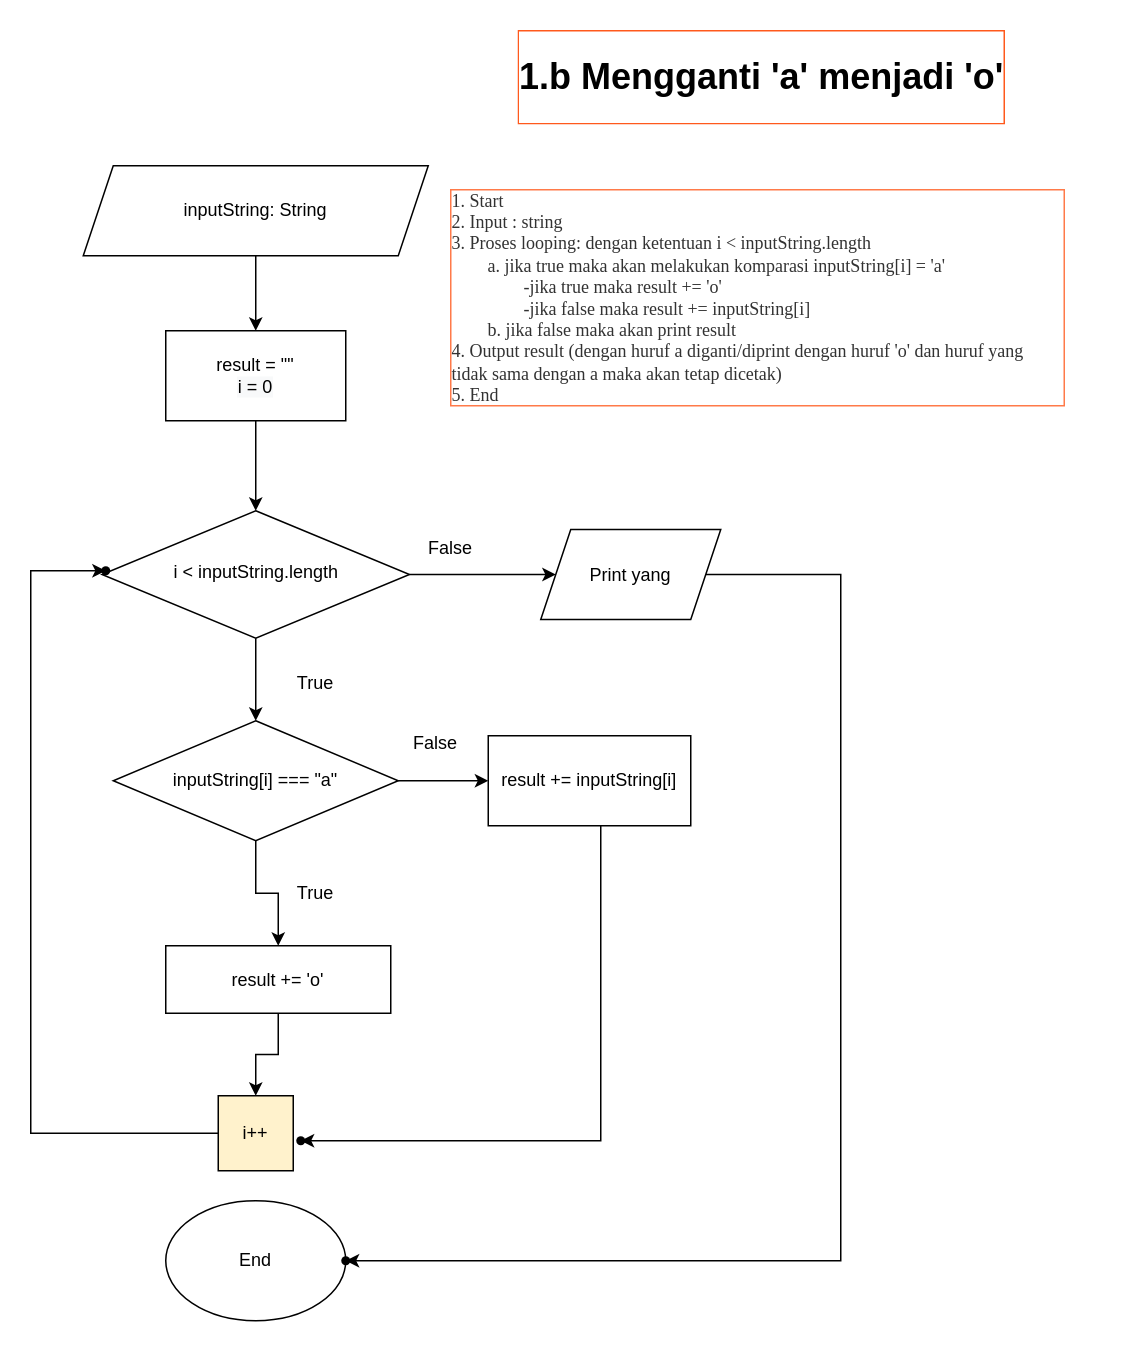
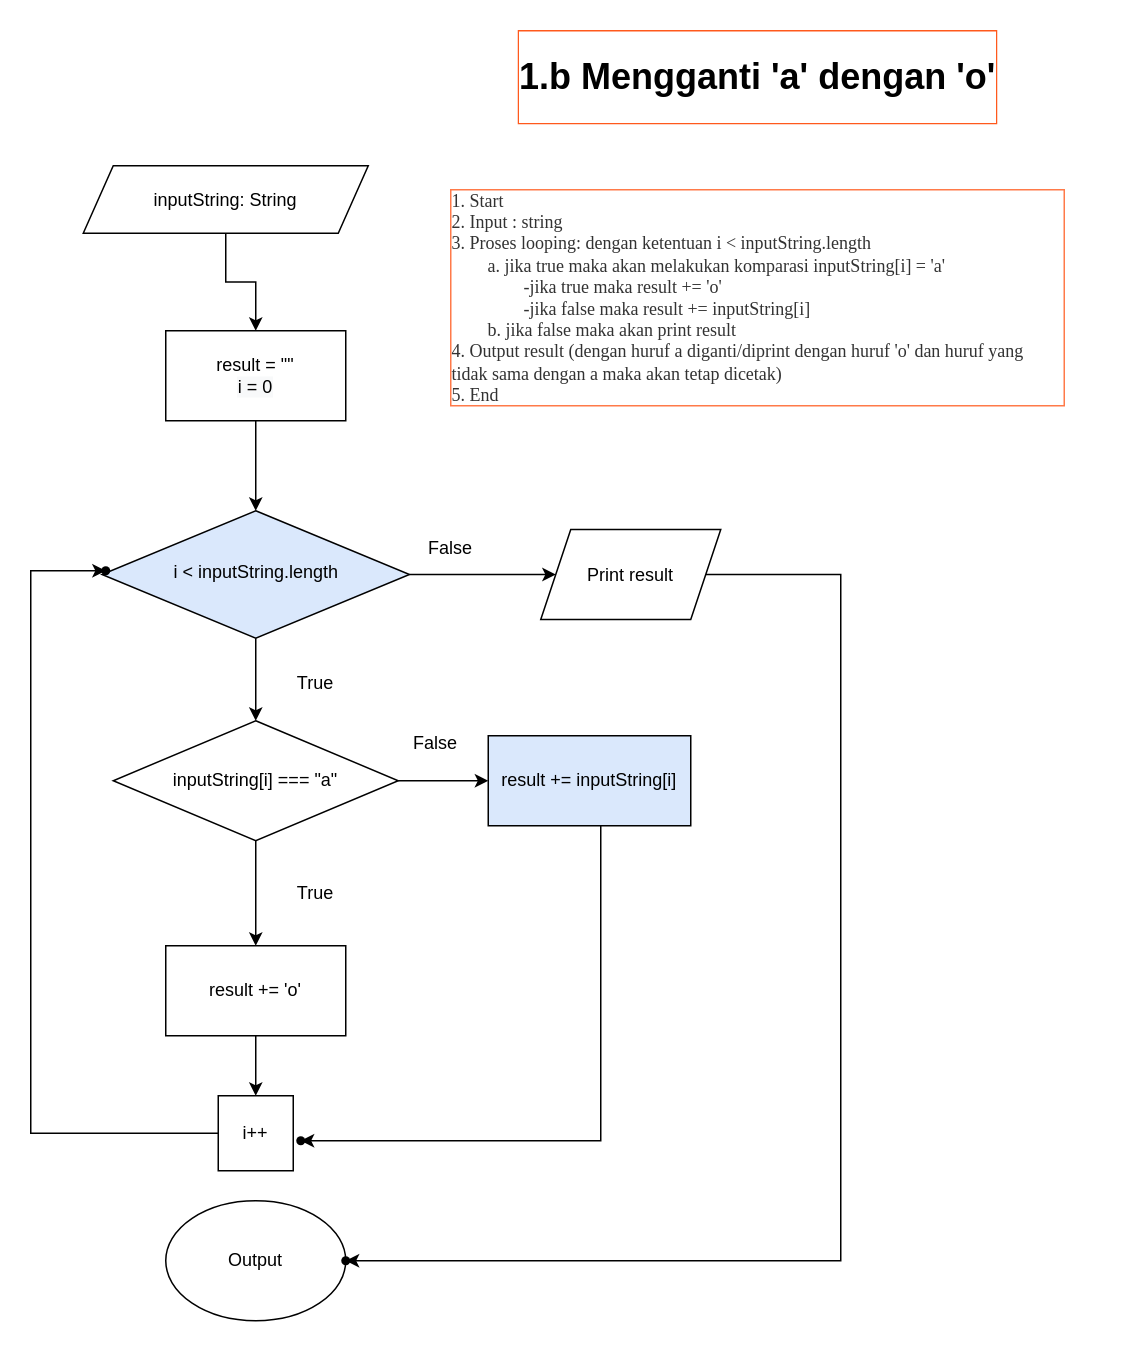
- <mxCell id="3" value="&lt;h1&gt;1.b Mengganti 'a' menjadi 'o'&lt;/h1&gt;" style="text;html=1;strokeColor=none;fillColor=none;spacing=5;spacingTop=-20;whiteSpace=wrap;overflow=hidden;rounded=0;labelBackgroundColor=default;labelBorderColor=#FF591C;" parent="1" vertex="1"><mxGeometry x="340" y="30" width="386" height="60" as="geometry" /></mxCell>
+ <mxCell id="3" value="&lt;h1&gt;1.b Mengganti 'a' dengan 'o'&lt;/h1&gt;" style="text;html=1;strokeColor=none;fillColor=none;spacing=5;spacingTop=-20;whiteSpace=wrap;overflow=hidden;rounded=0;labelBackgroundColor=default;labelBorderColor=#FF591C;" parent="1" vertex="1"><mxGeometry x="340" y="30" width="386" height="60" as="geometry" /></mxCell>
- <mxCell id="10" value="inputString: String" style="shape=parallelogram;perimeter=parallelogramPerimeter;whiteSpace=wrap;html=1;fixedSize=1;" parent="1" vertex="1"><mxGeometry x="55" y="110" width="230" height="60" as="geometry" /></mxCell>
+ <mxCell id="10" value="inputString: String" style="shape=parallelogram;perimeter=parallelogramPerimeter;whiteSpace=wrap;html=1;fixedSize=1;" parent="1" vertex="1"><mxGeometry x="55" y="110" width="190" height="45" as="geometry" /></mxCell>
- <mxCell id="7" value="i &amp;lt; inputString.length" style="rhombus;whiteSpace=wrap;html=1;shadow=0;fontFamily=Helvetica;fontSize=12;align=center;strokeWidth=1;spacing=6;spacingTop=-4;" parent="1" vertex="1"><mxGeometry x="67.5" y="340" width="205" height="85" as="geometry" /></mxCell>
+ <mxCell id="7" value="i &amp;lt; inputString.length" style="rhombus;whiteSpace=wrap;html=1;shadow=0;fontFamily=Helvetica;fontSize=12;align=center;strokeWidth=1;spacing=6;spacingTop=-4;fillColor=#dae8fc;" parent="1" vertex="1"><mxGeometry x="67.5" y="340" width="205" height="85" as="geometry" /></mxCell>
- <mxCell id="28" value="Print yang" style="shape=parallelogram;perimeter=parallelogramPerimeter;whiteSpace=wrap;html=1;fixedSize=1;labelBackgroundColor=none;labelBorderColor=none;" parent="1" vertex="1"><mxGeometry x="360" y="352.5" width="120" height="60" as="geometry" /></mxCell>
+ <mxCell id="28" value="Print result" style="shape=parallelogram;perimeter=parallelogramPerimeter;whiteSpace=wrap;html=1;fixedSize=1;labelBackgroundColor=none;labelBorderColor=none;" parent="1" vertex="1"><mxGeometry x="360" y="352.5" width="120" height="60" as="geometry" /></mxCell>
- <mxCell id="22" value="result += inputString[i]" style="rounded=0;whiteSpace=wrap;html=1;labelBackgroundColor=none;labelBorderColor=none;" parent="1" vertex="1"><mxGeometry x="325" y="490" width="135" height="60" as="geometry" /></mxCell>
+ <mxCell id="22" value="result += inputString[i]" style="rounded=0;whiteSpace=wrap;html=1;labelBackgroundColor=none;labelBorderColor=none;fillColor=#dae8fc;" parent="1" vertex="1"><mxGeometry x="325" y="490" width="135" height="60" as="geometry" /></mxCell>
- <mxCell id="18" value="result += 'o'" style="rounded=0;whiteSpace=wrap;html=1;labelBackgroundColor=none;labelBorderColor=none;" parent="1" vertex="1"><mxGeometry x="110" y="630" width="150" height="45" as="geometry" /></mxCell>
+ <mxCell id="18" value="result += 'o'" style="rounded=0;whiteSpace=wrap;html=1;labelBackgroundColor=none;labelBorderColor=none;" parent="1" vertex="1"><mxGeometry x="110" y="630" width="120" height="60" as="geometry" /></mxCell>
- <mxCell id="24" value="i++" style="whiteSpace=wrap;html=1;aspect=fixed;labelBackgroundColor=none;labelBorderColor=none;fillColor=#fff2cc;" parent="1" vertex="1"><mxGeometry x="145" y="730" width="50" height="50" as="geometry" /></mxCell>
+ <mxCell id="24" value="i++" style="whiteSpace=wrap;html=1;aspect=fixed;labelBackgroundColor=none;labelBorderColor=none;" parent="1" vertex="1"><mxGeometry x="145" y="730" width="50" height="50" as="geometry" /></mxCell>
- <mxCell id="29" value="End" style="ellipse;whiteSpace=wrap;html=1;labelBackgroundColor=none;labelBorderColor=none;" parent="1" vertex="1"><mxGeometry x="110" y="800" width="120" height="80" as="geometry" /></mxCell>
+ <mxCell id="29" value="Output" style="ellipse;whiteSpace=wrap;html=1;labelBackgroundColor=none;labelBorderColor=none;" parent="1" vertex="1"><mxGeometry x="110" y="800" width="120" height="80" as="geometry" /></mxCell>
